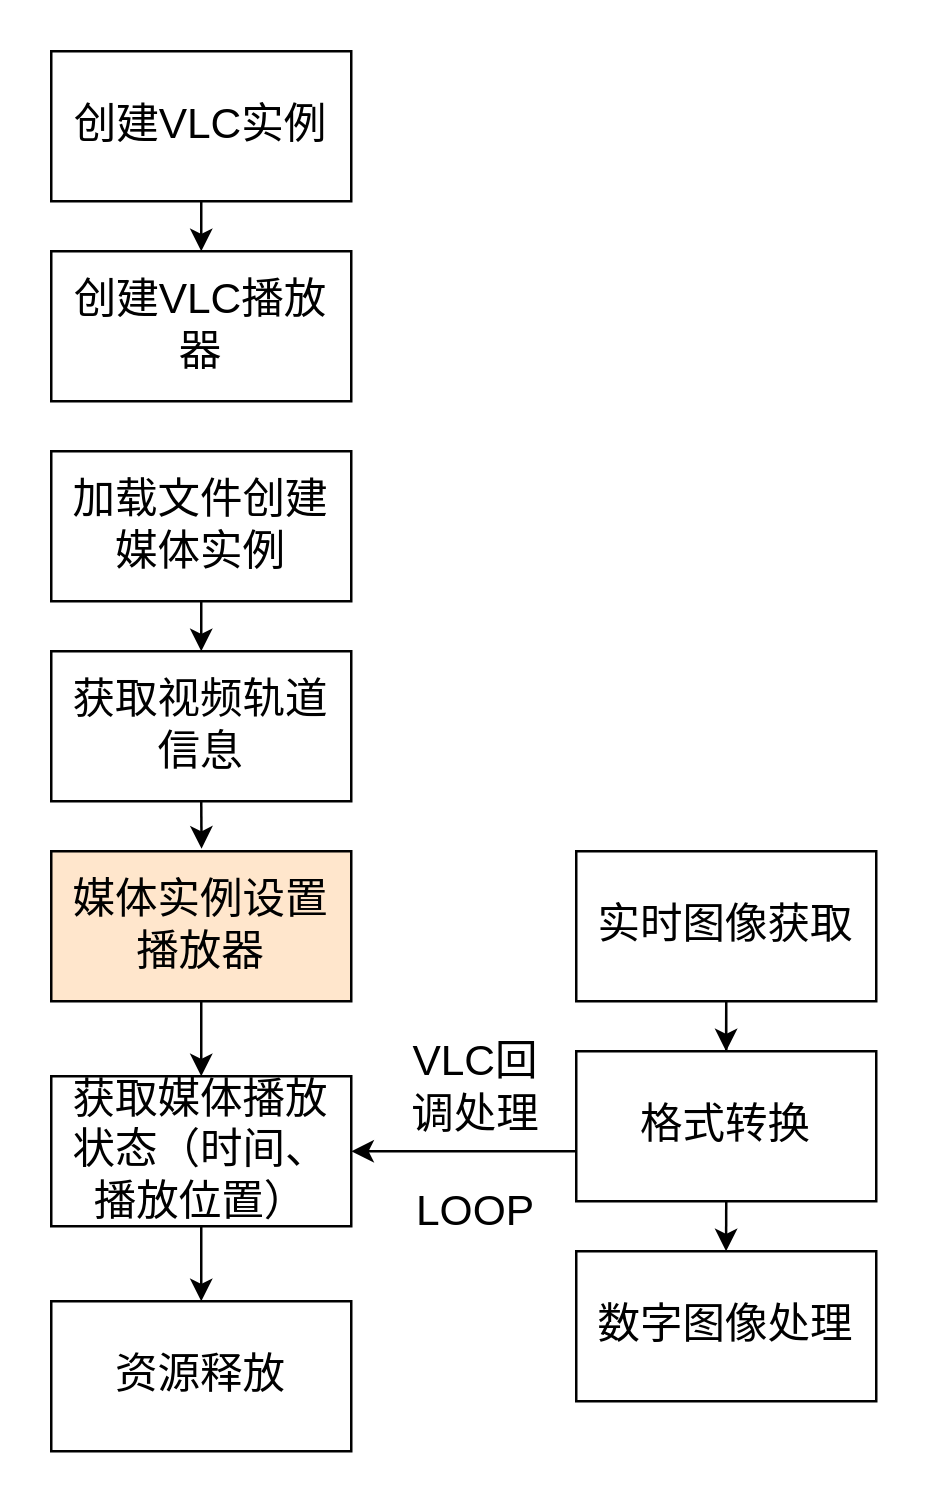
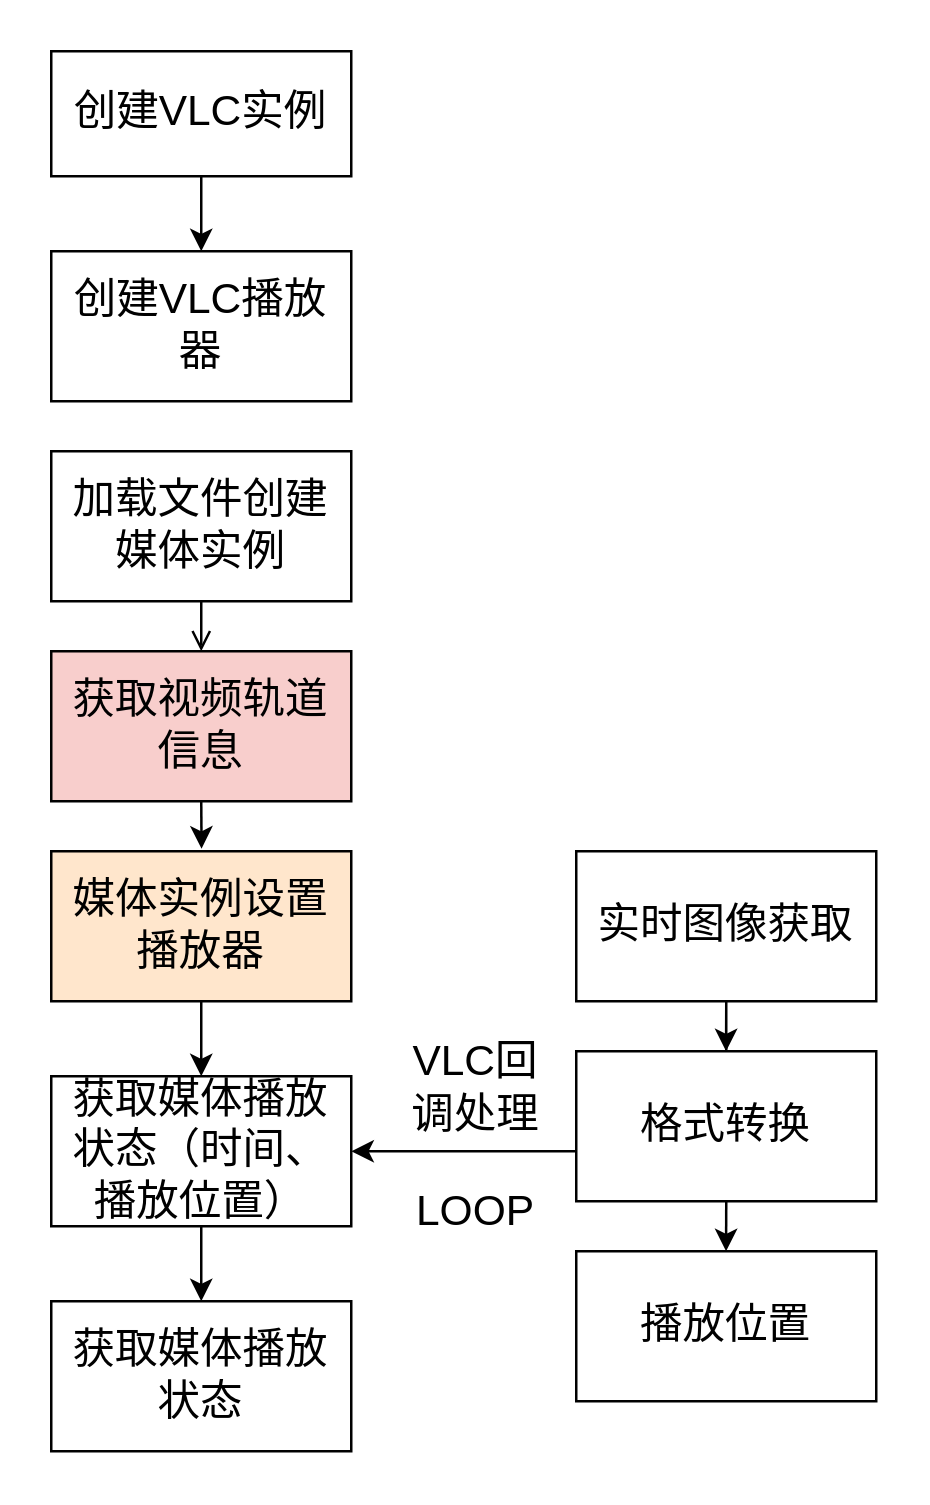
- <mxCell id="4" value="创建VLC实例" style="rounded=0;whiteSpace=wrap;html=1;fontSize=17;" vertex="1" parent="1"><mxGeometry x="20" y="20" width="120" height="60" as="geometry" /></mxCell>
+ <mxCell id="4" value="创建VLC实例" style="rounded=0;whiteSpace=wrap;html=1;fontSize=17;" vertex="1" parent="1"><mxGeometry x="20" y="20" width="120" height="50" as="geometry" /></mxCell>
- <mxCell id="5" style="edgeStyle=orthogonalEdgeStyle;rounded=0;orthogonalLoop=1;jettySize=auto;html=1;exitX=0.5;exitY=1;exitDx=0;exitDy=0;entryX=0.5;entryY=0;entryDx=0;entryDy=0;fontSize=17;" edge="1" parent="1" source="6" target="8"><mxGeometry relative="1" as="geometry" /></mxCell>
+ <mxCell id="5" style="edgeStyle=orthogonalEdgeStyle;rounded=0;orthogonalLoop=1;jettySize=auto;html=1;exitX=0.5;exitY=1;exitDx=0;exitDy=0;entryX=0.5;entryY=0;entryDx=0;entryDy=0;fontSize=17;endArrow=open;" edge="1" parent="1" source="6" target="8"><mxGeometry relative="1" as="geometry" /></mxCell>
- <mxCell id="8" value="获取视频轨道信息" style="rounded=0;whiteSpace=wrap;html=1;fontSize=17;" vertex="1" parent="1"><mxGeometry x="20" y="260" width="120" height="60" as="geometry" /></mxCell>
+ <mxCell id="8" value="获取视频轨道信息" style="rounded=0;whiteSpace=wrap;html=1;fontSize=17;fillColor=#f8cecc;" vertex="1" parent="1"><mxGeometry x="20" y="260" width="120" height="60" as="geometry" /></mxCell>
- <mxCell id="17" value="数字图像处理" style="rounded=0;whiteSpace=wrap;html=1;fontSize=17;" vertex="1" parent="15"><mxGeometry y="160" width="120" height="60" as="geometry" /></mxCell>
+ <mxCell id="17" value="播放位置" style="rounded=0;whiteSpace=wrap;html=1;fontSize=17;" vertex="1" parent="15"><mxGeometry y="160" width="120" height="60" as="geometry" /></mxCell>
- <mxCell id="13" value="资源释放" style="rounded=0;whiteSpace=wrap;html=1;fontSize=17;" vertex="1" parent="1"><mxGeometry x="20" y="520" width="120" height="60" as="geometry" /></mxCell>
+ <mxCell id="13" value="获取媒体播放状态" style="rounded=0;whiteSpace=wrap;html=1;fontSize=17;" vertex="1" parent="1"><mxGeometry x="20" y="520" width="120" height="60" as="geometry" /></mxCell>
